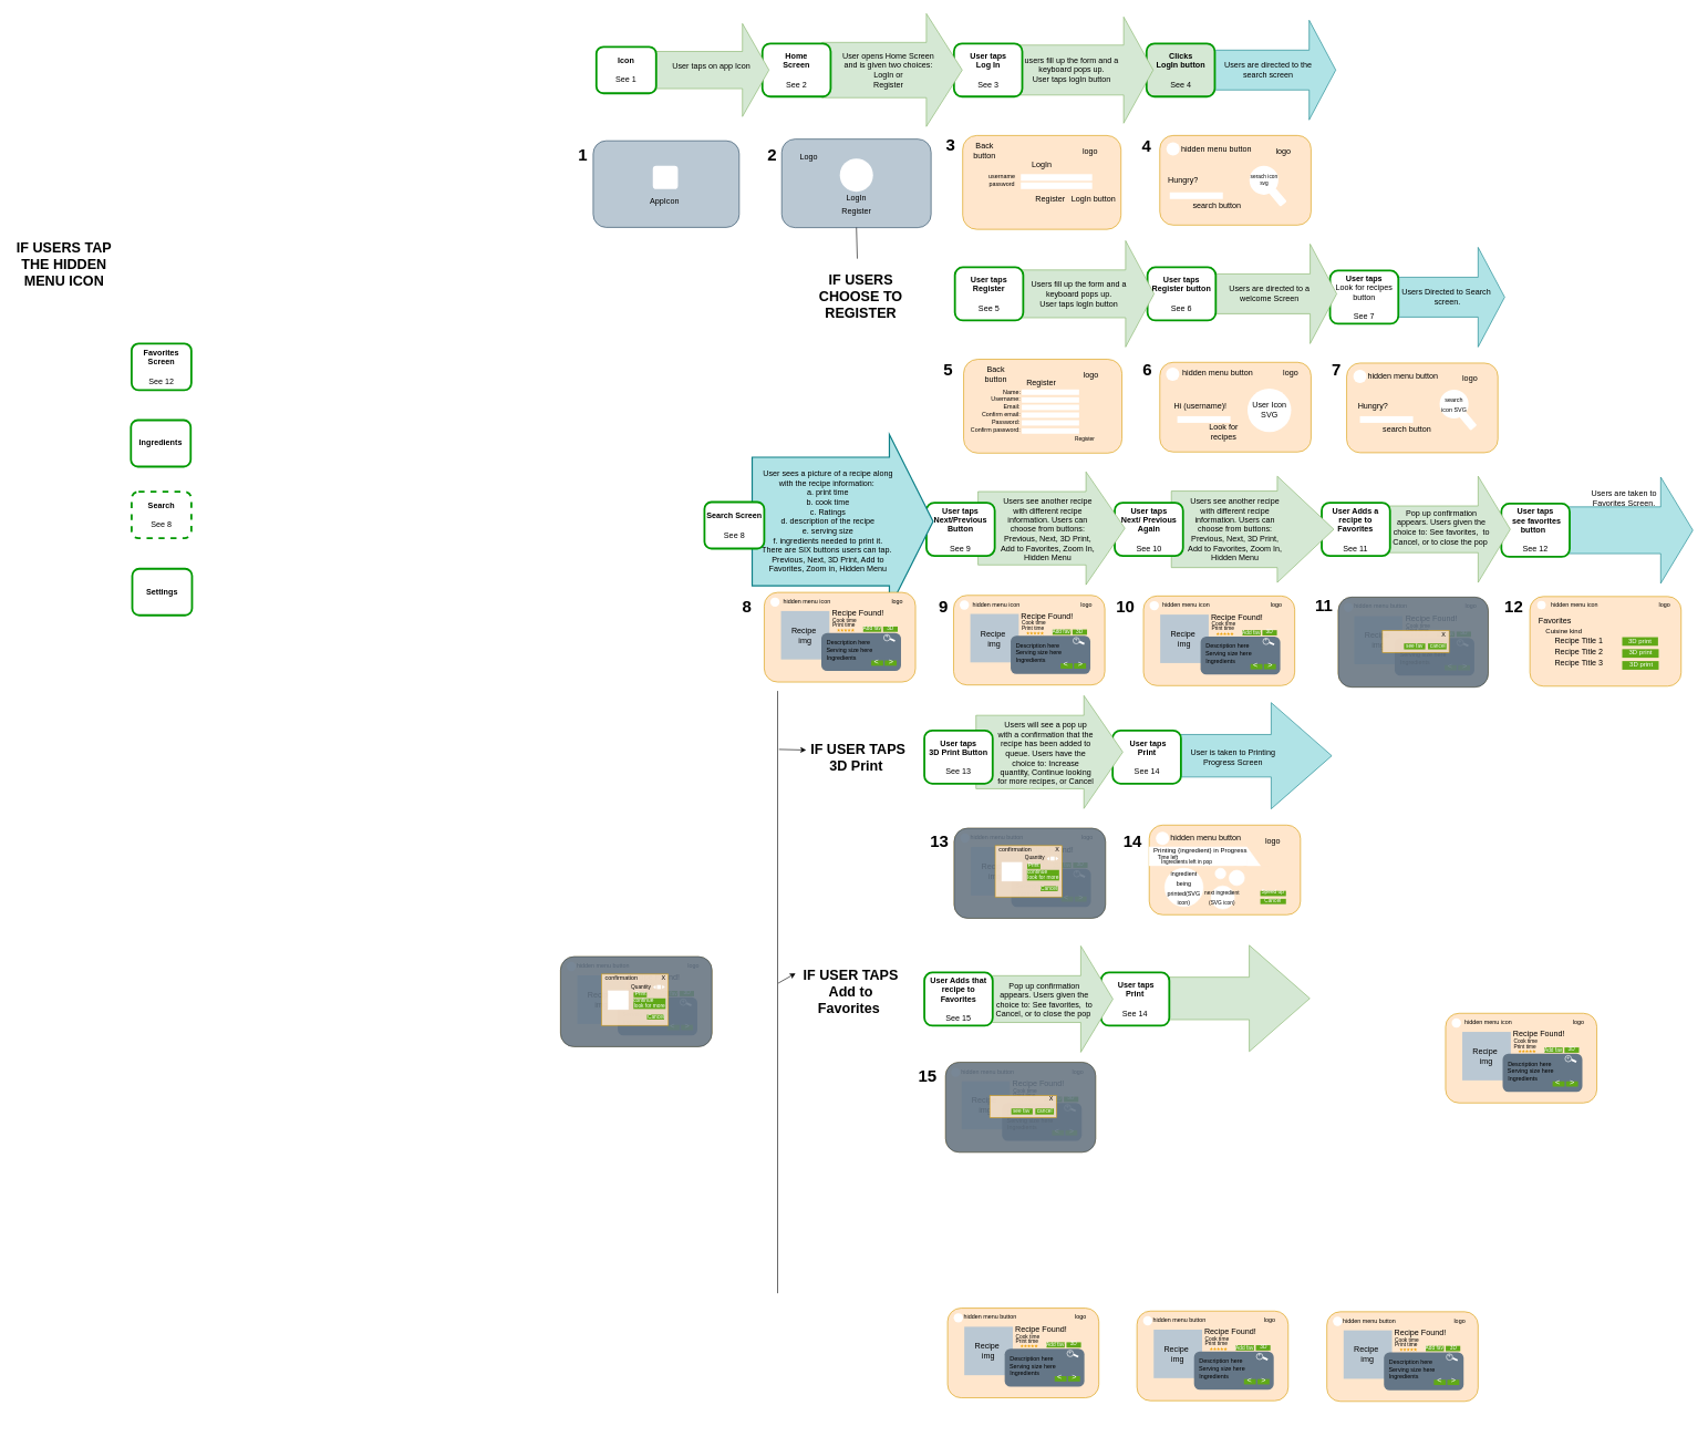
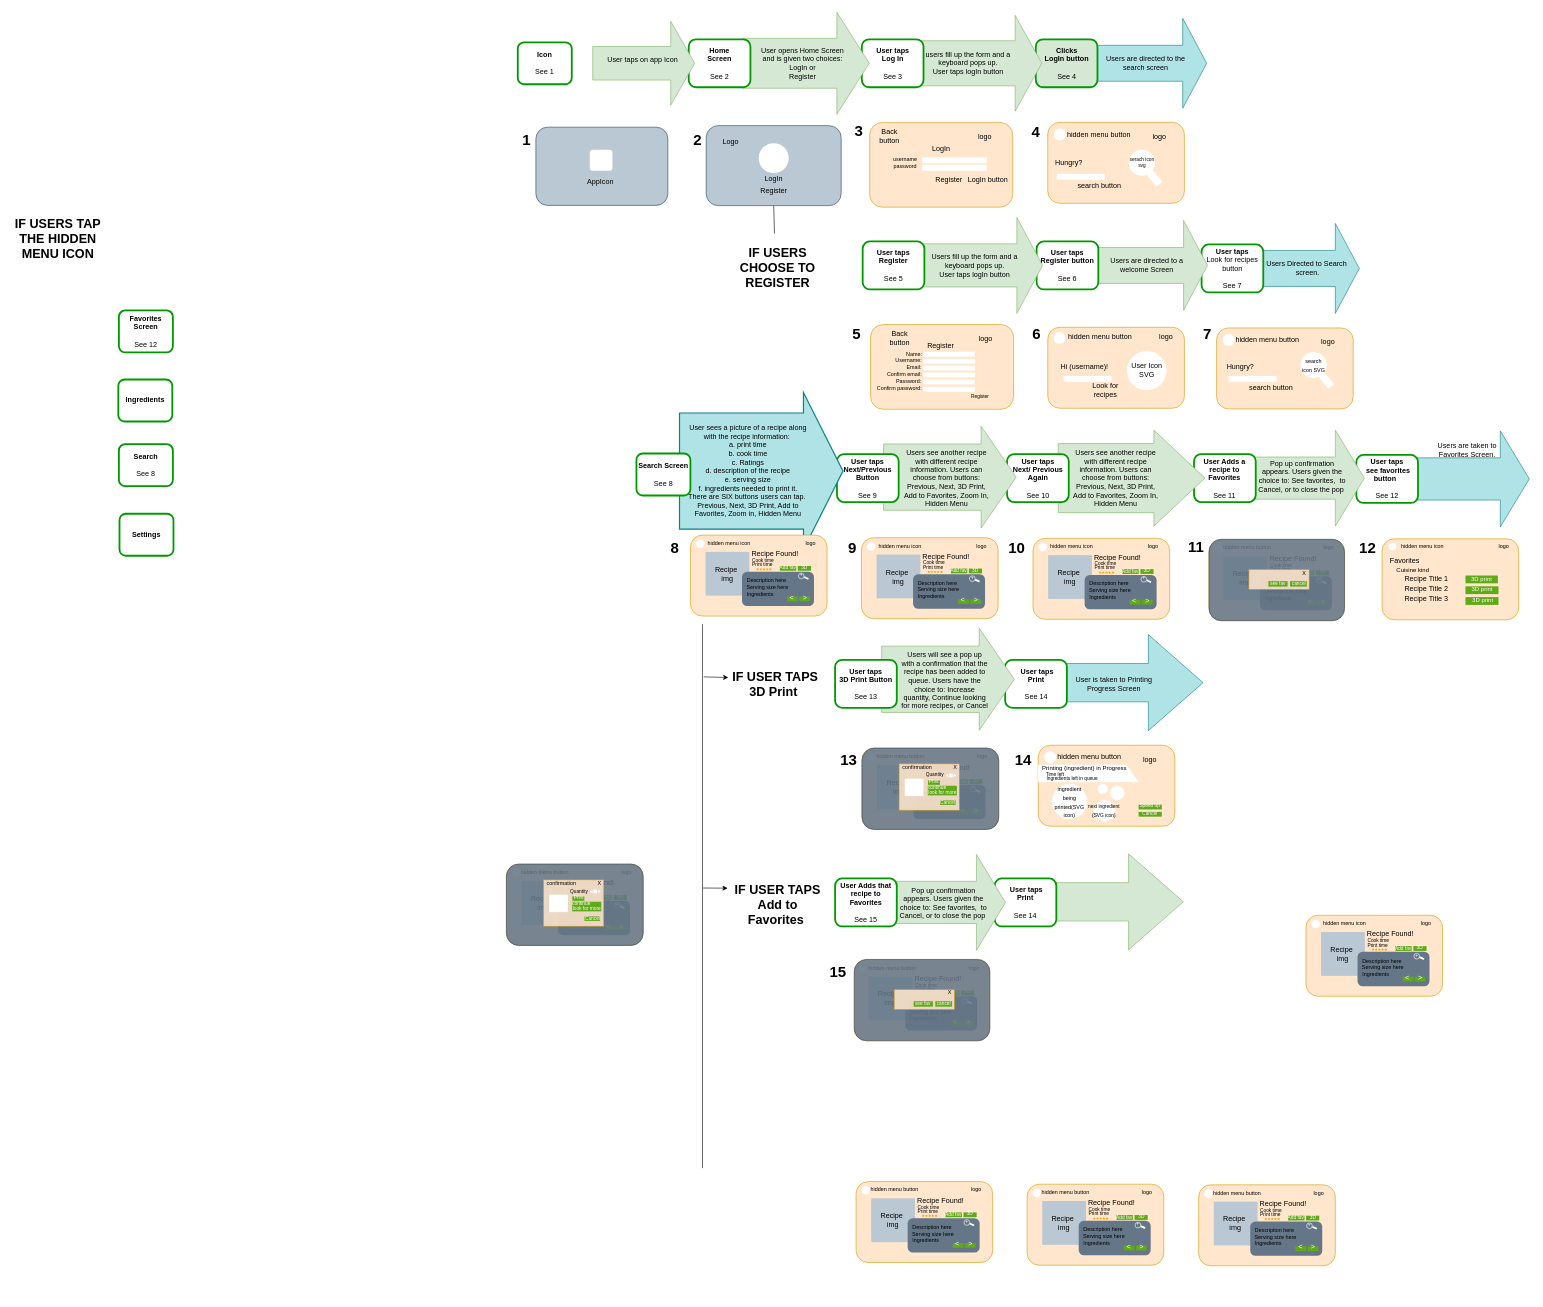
- <mxCell id="34" value="&lt;b&gt;Icon&lt;/b&gt;&lt;br&gt;&lt;br&gt;See 1" style="rounded=1;whiteSpace=wrap;html=1;strokeColor=#009900;strokeWidth=3;" vertex="1" parent="1"><mxGeometry x="897" y="70" width="90" height="70" as="geometry" /></mxCell>
+ <mxCell id="34" value="&lt;b&gt;Icon&lt;/b&gt;&lt;br&gt;&lt;br&gt;See 1" style="rounded=1;whiteSpace=wrap;html=1;strokeColor=#009900;strokeWidth=3;" vertex="1" parent="1"><mxGeometry x="862" y="70" width="90" height="70" as="geometry" /></mxCell>
- <mxCell id="534" value="&lt;b&gt;Search&lt;/b&gt;&lt;br&gt;&lt;br&gt;See 8" style="rounded=1;whiteSpace=wrap;html=1;strokeColor=#009900;strokeWidth=3;dashed=1;" vertex="1" parent="1"><mxGeometry x="197" y="740" width="90" height="70" as="geometry" /></mxCell>
+ <mxCell id="534" value="&lt;b&gt;Search&lt;/b&gt;&lt;br&gt;&lt;br&gt;See 8" style="rounded=1;whiteSpace=wrap;html=1;strokeColor=#009900;strokeWidth=3;" vertex="1" parent="1"><mxGeometry x="197" y="740" width="90" height="70" as="geometry" /></mxCell>
- <mxCell id="550" value="&lt;span style=&quot;font-size: 8px&quot;&gt;Ingredients left in pop&lt;/span&gt;" style="text;html=1;strokeColor=none;fillColor=none;align=center;verticalAlign=middle;whiteSpace=wrap;rounded=0;fontSize=12;fontColor=#000000;" vertex="1" parent="540"><mxGeometry x="8.34" y="50.99" width="96.66" height="6" as="geometry" /></mxCell>
+ <mxCell id="550" value="&lt;span style=&quot;font-size: 8px&quot;&gt;Ingredients left in queue&lt;/span&gt;" style="text;html=1;strokeColor=none;fillColor=none;align=center;verticalAlign=middle;whiteSpace=wrap;rounded=0;fontSize=12;fontColor=#000000;" vertex="1" parent="540"><mxGeometry x="8.34" y="50.99" width="96.66" height="6" as="geometry" /></mxCell>
- <mxCell id="452" value="&lt;b&gt;&lt;font style=&quot;font-size: 21px&quot;&gt;IF USER TAPS Add to Favorites&amp;nbsp;&lt;/font&gt;&lt;/b&gt;" style="text;html=1;align=center;verticalAlign=middle;whiteSpace=wrap;rounded=0;fontSize=12;" vertex="1" parent="1"><mxGeometry x="1197" y="1439" width="167.14" height="105" as="geometry" /></mxCell>
+ <mxCell id="452" value="&lt;b&gt;&lt;font style=&quot;font-size: 21px&quot;&gt;IF USER TAPS Add to Favorites&amp;nbsp;&lt;/font&gt;&lt;/b&gt;" style="text;html=1;align=center;verticalAlign=middle;whiteSpace=wrap;rounded=0;fontSize=12;" vertex="1" parent="1"><mxGeometry x="1212" y="1454" width="167.14" height="105" as="geometry" /></mxCell>
